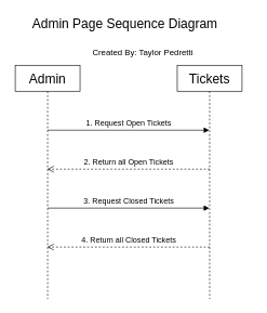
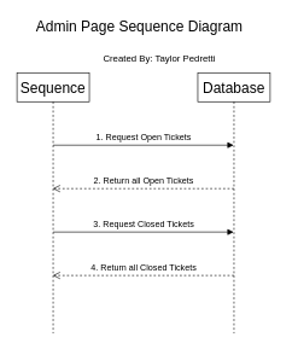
- <mxCell id="3" value="Admin" style="shape=umlLifeline;perimeter=lifelinePerimeter;whiteSpace=wrap;html=1;container=1;collapsible=0;recursiveResize=0;outlineConnect=0;fontSize=20;" vertex="1" parent="1"><mxGeometry x="23" y="100" width="100" height="360" as="geometry" /></mxCell>
+ <mxCell id="3" value="Sequence" style="shape=umlLifeline;perimeter=lifelinePerimeter;whiteSpace=wrap;html=1;container=1;collapsible=0;recursiveResize=0;outlineConnect=0;fontSize=20;" vertex="1" parent="1"><mxGeometry x="23" y="100" width="100" height="360" as="geometry" /></mxCell>
- <mxCell id="5" value="Tickets" style="shape=umlLifeline;perimeter=lifelinePerimeter;whiteSpace=wrap;html=1;container=1;collapsible=0;recursiveResize=0;outlineConnect=0;fontSize=20;" vertex="1" parent="1"><mxGeometry x="273" y="100" width="100" height="360" as="geometry" /></mxCell>
+ <mxCell id="5" value="Database" style="shape=umlLifeline;perimeter=lifelinePerimeter;whiteSpace=wrap;html=1;container=1;collapsible=0;recursiveResize=0;outlineConnect=0;fontSize=20;" vertex="1" parent="1"><mxGeometry x="273" y="100" width="100" height="360" as="geometry" /></mxCell>
